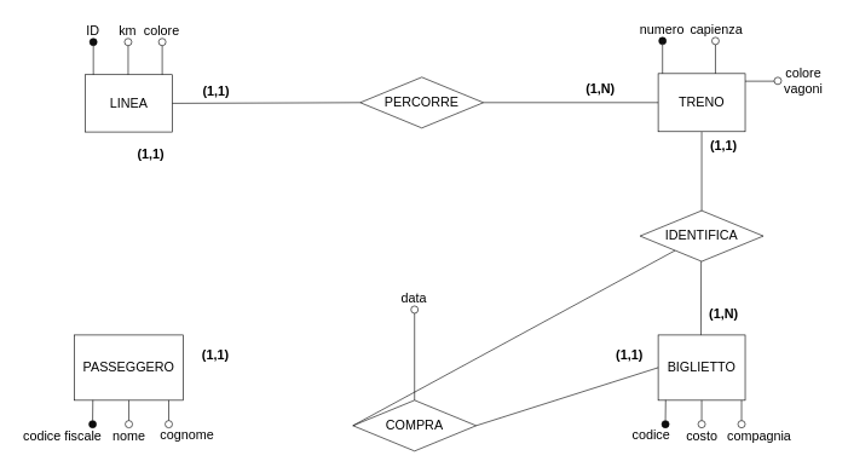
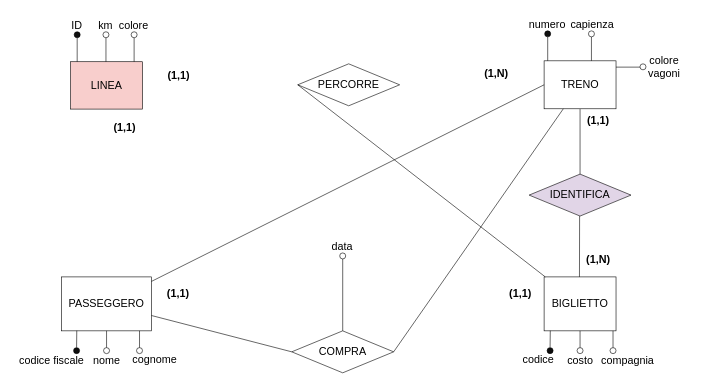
- <mxCell id="7" value="" style="endArrow=none;html=1;rounded=0;exitX=0;exitY=0.5;exitDx=0;exitDy=0;entryX=1;entryY=0.5;entryDx=0;entryDy=0;" edge="1" parent="1" source="6" target="2"><mxGeometry width="50" height="50" relative="1" as="geometry"><mxPoint x="447" y="140.5" as="sourcePoint" /><mxPoint x="387" y="141.5" as="targetPoint" /></mxGeometry></mxCell>
+ <mxCell id="7" value="" style="endArrow=none;html=1;rounded=0;exitX=0;exitY=0.5;exitDx=0;exitDy=0;" edge="1" parent="1" source="6" target="4"><mxGeometry width="50" height="50" relative="1" as="geometry"><mxPoint x="447" y="140.5" as="sourcePoint" /><mxPoint x="387" y="141.5" as="targetPoint" /></mxGeometry></mxCell>
- <mxCell id="8" value="" style="endArrow=none;html=1;rounded=0;entryX=1;entryY=0.5;entryDx=0;entryDy=0;exitX=0;exitY=0.5;exitDx=0;exitDy=0;" edge="1" parent="1" source="3" target="6"><mxGeometry width="50" height="50" relative="1" as="geometry"><mxPoint x="667" y="231.5" as="sourcePoint" /><mxPoint x="717" y="181.5" as="targetPoint" /></mxGeometry></mxCell>
+ <mxCell id="8" value="" style="endArrow=none;html=1;rounded=0;exitX=0;exitY=0.5;exitDx=0;exitDy=0;" edge="1" parent="1" source="3" target="5"><mxGeometry width="50" height="50" relative="1" as="geometry"><mxPoint x="667" y="231.5" as="sourcePoint" /><mxPoint x="717" y="181.5" as="targetPoint" /></mxGeometry></mxCell>
- <mxCell id="2" value="&lt;font style=&quot;font-size: 18px;&quot;&gt;LINEA&lt;/font&gt;" style="rounded=0;whiteSpace=wrap;html=1;" vertex="1" parent="1"><mxGeometry x="117" y="102.5" width="120" height="79" as="geometry" /></mxCell>
+ <mxCell id="2" value="&lt;font style=&quot;font-size: 18px;&quot;&gt;LINEA&lt;/font&gt;" style="rounded=0;whiteSpace=wrap;html=1;fillColor=#f8cecc;" vertex="1" parent="1"><mxGeometry x="117" y="102.5" width="120" height="79" as="geometry" /></mxCell>
- <mxCell id="14" value="&lt;font style=&quot;font-size: 18px;&quot;&gt;IDENTIFICA&lt;/font&gt;" style="rhombus;whiteSpace=wrap;html=1;" vertex="1" parent="1"><mxGeometry x="882" y="290" width="170" height="70" as="geometry" /></mxCell>
+ <mxCell id="14" value="&lt;font style=&quot;font-size: 18px;&quot;&gt;IDENTIFICA&lt;/font&gt;" style="rhombus;whiteSpace=wrap;html=1;fillColor=#e1d5e7;" vertex="1" parent="1"><mxGeometry x="882" y="290" width="170" height="70" as="geometry" /></mxCell>
- <mxCell id="12" value="" style="endArrow=none;html=1;rounded=0;exitX=0;exitY=0.5;exitDx=0;exitDy=0;" edge="1" parent="1" source="11" target="14"><mxGeometry width="50" height="50" relative="1" as="geometry"><mxPoint x="587" y="301.5" as="sourcePoint" /><mxPoint x="637" y="251.5" as="targetPoint" /></mxGeometry></mxCell>
+ <mxCell id="12" value="" style="endArrow=none;html=1;rounded=0;exitX=0;exitY=0.5;exitDx=0;exitDy=0;" edge="1" parent="1" source="11" target="5"><mxGeometry width="50" height="50" relative="1" as="geometry"><mxPoint x="587" y="301.5" as="sourcePoint" /><mxPoint x="637" y="251.5" as="targetPoint" /></mxGeometry></mxCell>
- <mxCell id="13" value="" style="endArrow=none;html=1;rounded=0;exitX=1;exitY=0.5;exitDx=0;exitDy=0;entryX=0;entryY=0.5;entryDx=0;entryDy=0;" edge="1" parent="1" source="11" target="4"><mxGeometry width="50" height="50" relative="1" as="geometry"><mxPoint x="587" y="301.5" as="sourcePoint" /><mxPoint x="637" y="251.5" as="targetPoint" /></mxGeometry></mxCell>
+ <mxCell id="13" value="" style="endArrow=none;html=1;rounded=0;exitX=1;exitY=0.5;exitDx=0;exitDy=0;" edge="1" parent="1" source="11" target="3"><mxGeometry width="50" height="50" relative="1" as="geometry"><mxPoint x="587" y="301.5" as="sourcePoint" /><mxPoint x="637" y="251.5" as="targetPoint" /></mxGeometry></mxCell>
